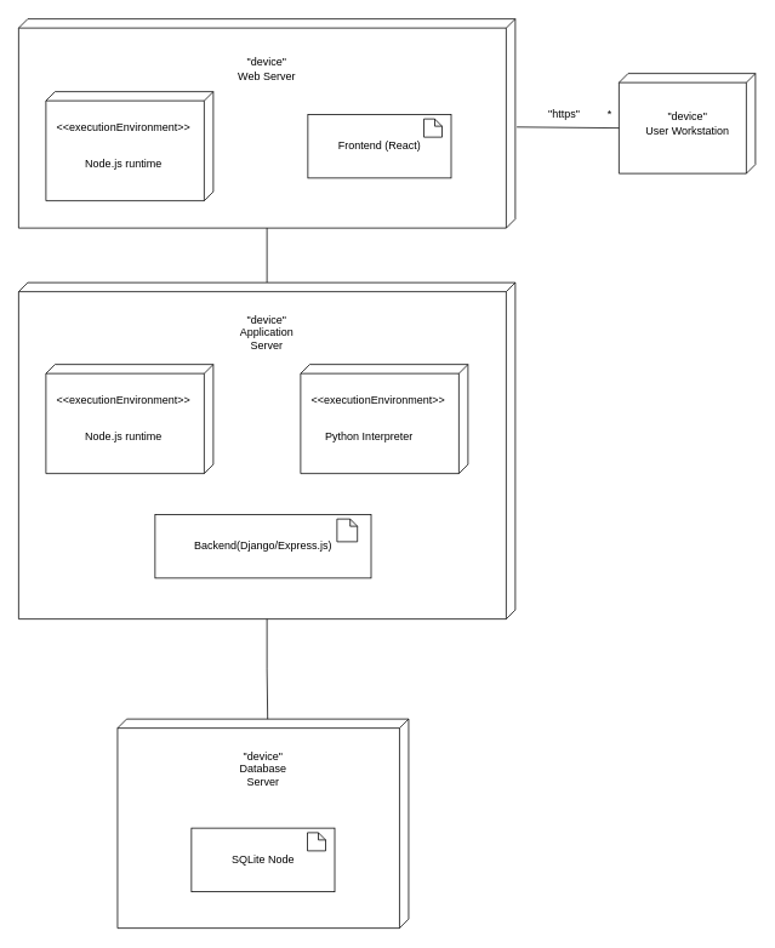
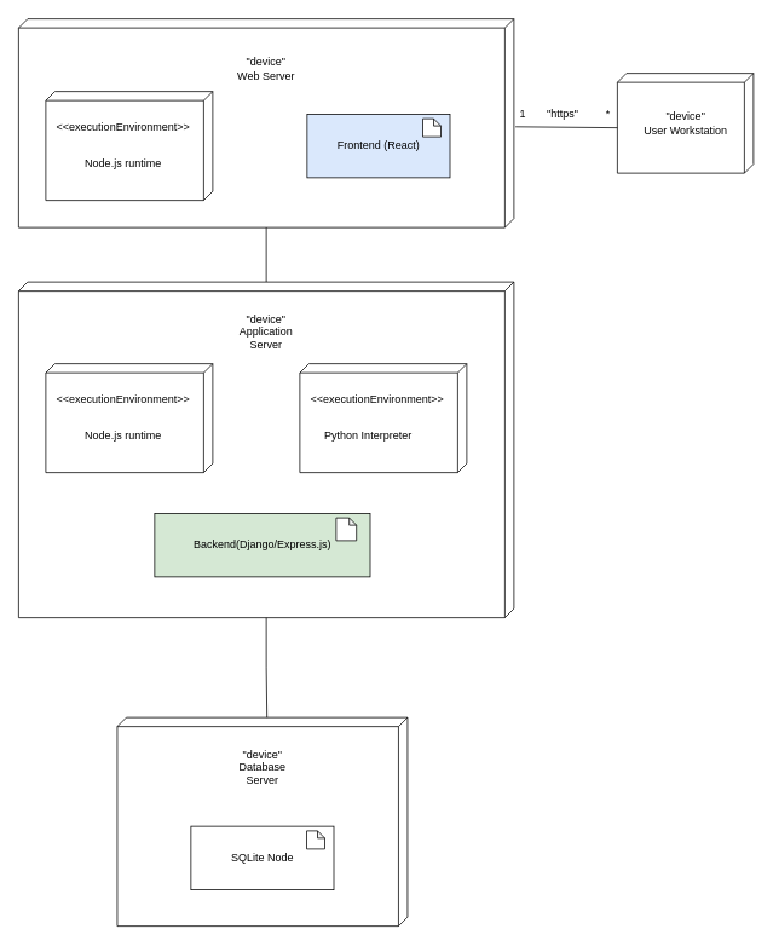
+ <mxCell id="10" value="1" style="text;html=1;align=center;verticalAlign=middle;whiteSpace=wrap;rounded=0;" parent="1" vertex="1"><mxGeometry x="566" y="110" width="20" height="30" as="geometry" /></mxCell>
- <mxCell id="14" value="Frontend (React)" style="rounded=0;whiteSpace=wrap;html=1;" vertex="1" parent="13"><mxGeometry width="157.5" height="70" as="geometry" /></mxCell>
+ <mxCell id="14" value="Frontend (React)" style="rounded=0;whiteSpace=wrap;html=1;fillColor=#dae8fc;" vertex="1" parent="13"><mxGeometry width="157.5" height="70" as="geometry" /></mxCell>
- <mxCell id="35" value="Backend(Django/Express.js)" style="rounded=0;whiteSpace=wrap;html=1;" vertex="1" parent="34"><mxGeometry width="237.5" height="70" as="geometry" /></mxCell>
+ <mxCell id="35" value="Backend(Django/Express.js)" style="rounded=0;whiteSpace=wrap;html=1;fillColor=#d5e8d4;" vertex="1" parent="34"><mxGeometry width="237.5" height="70" as="geometry" /></mxCell>
